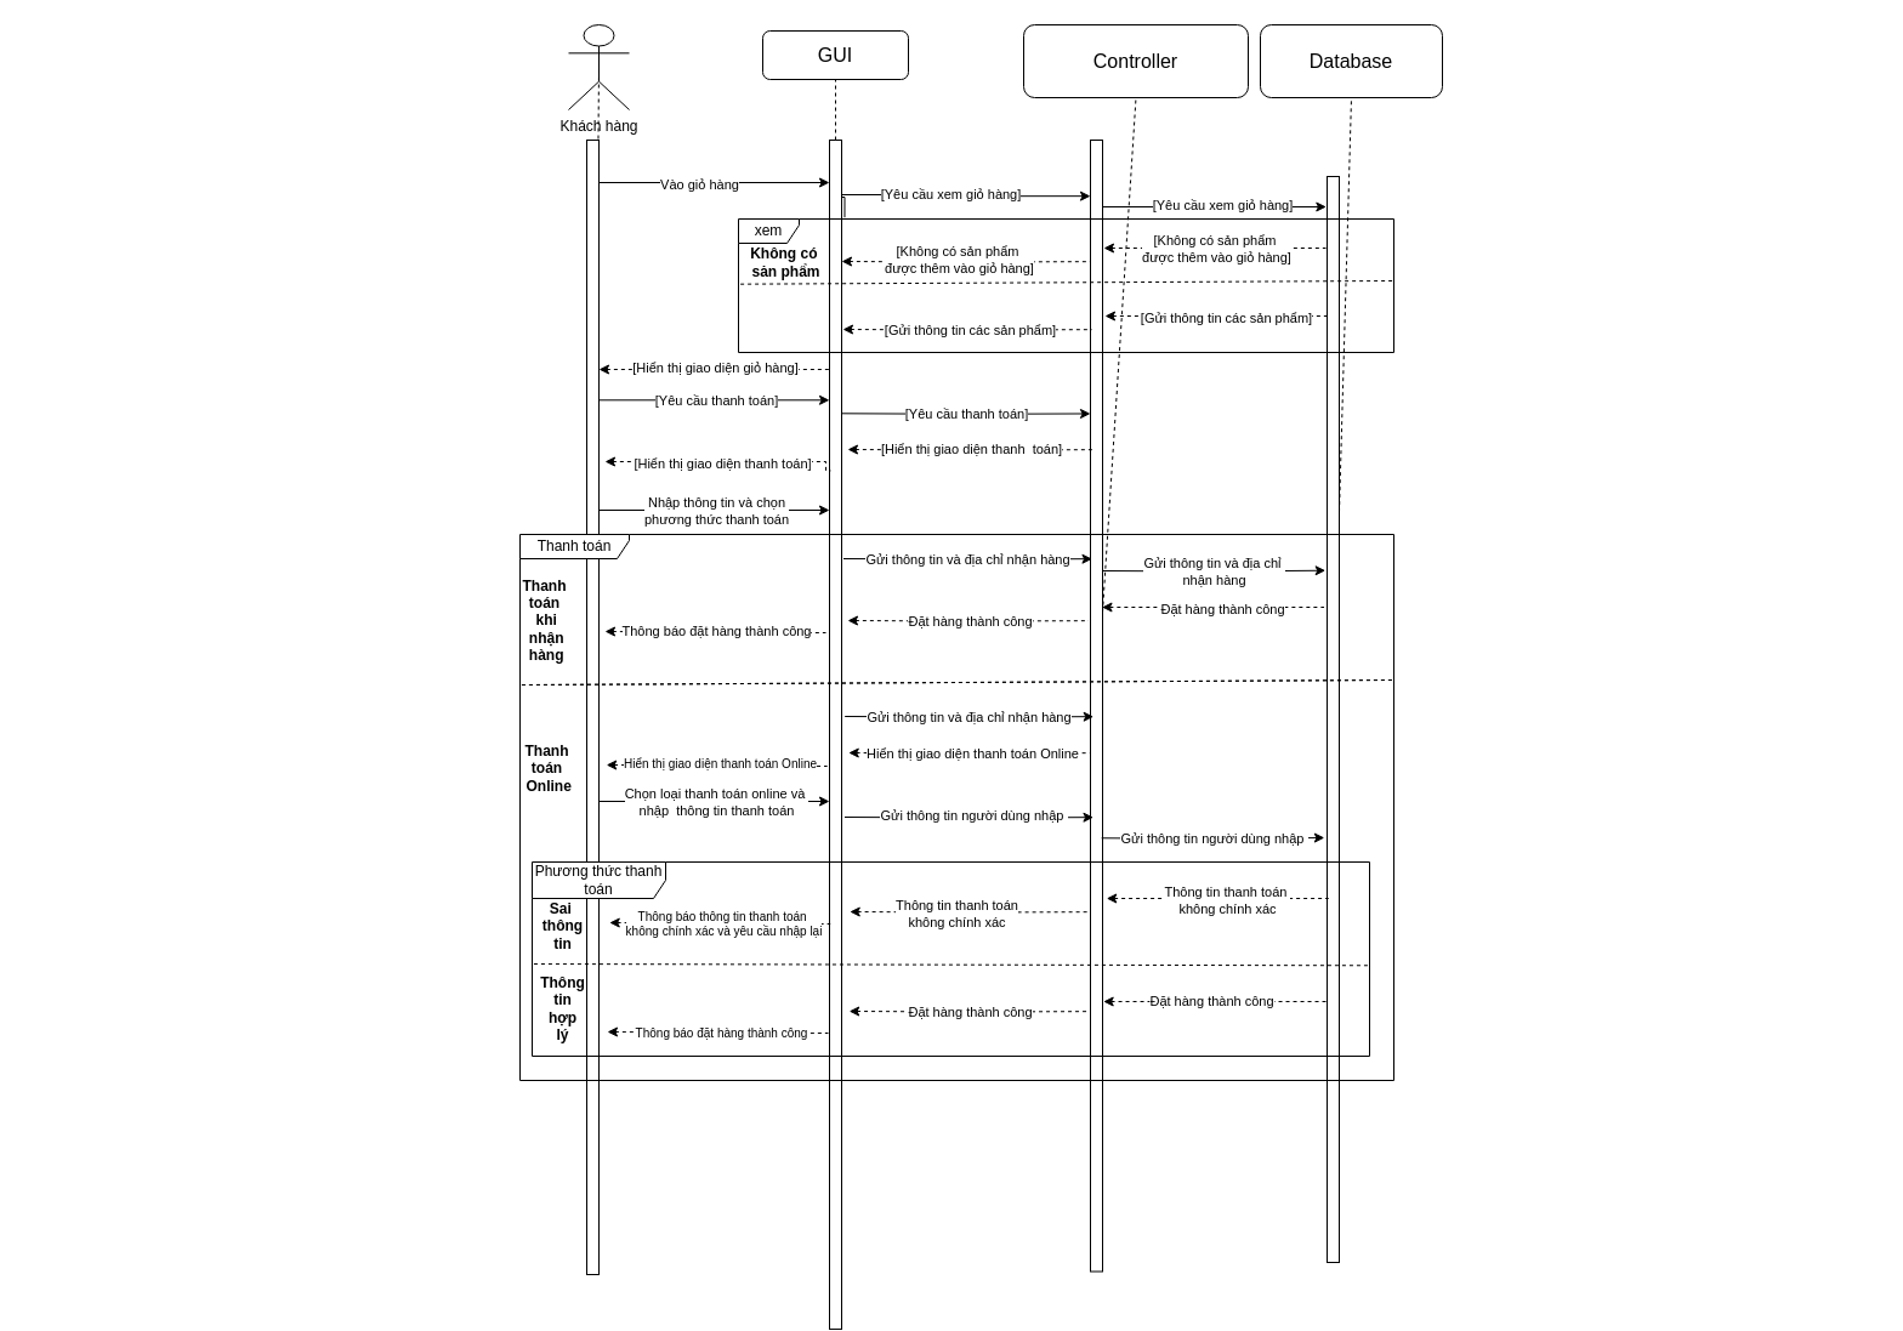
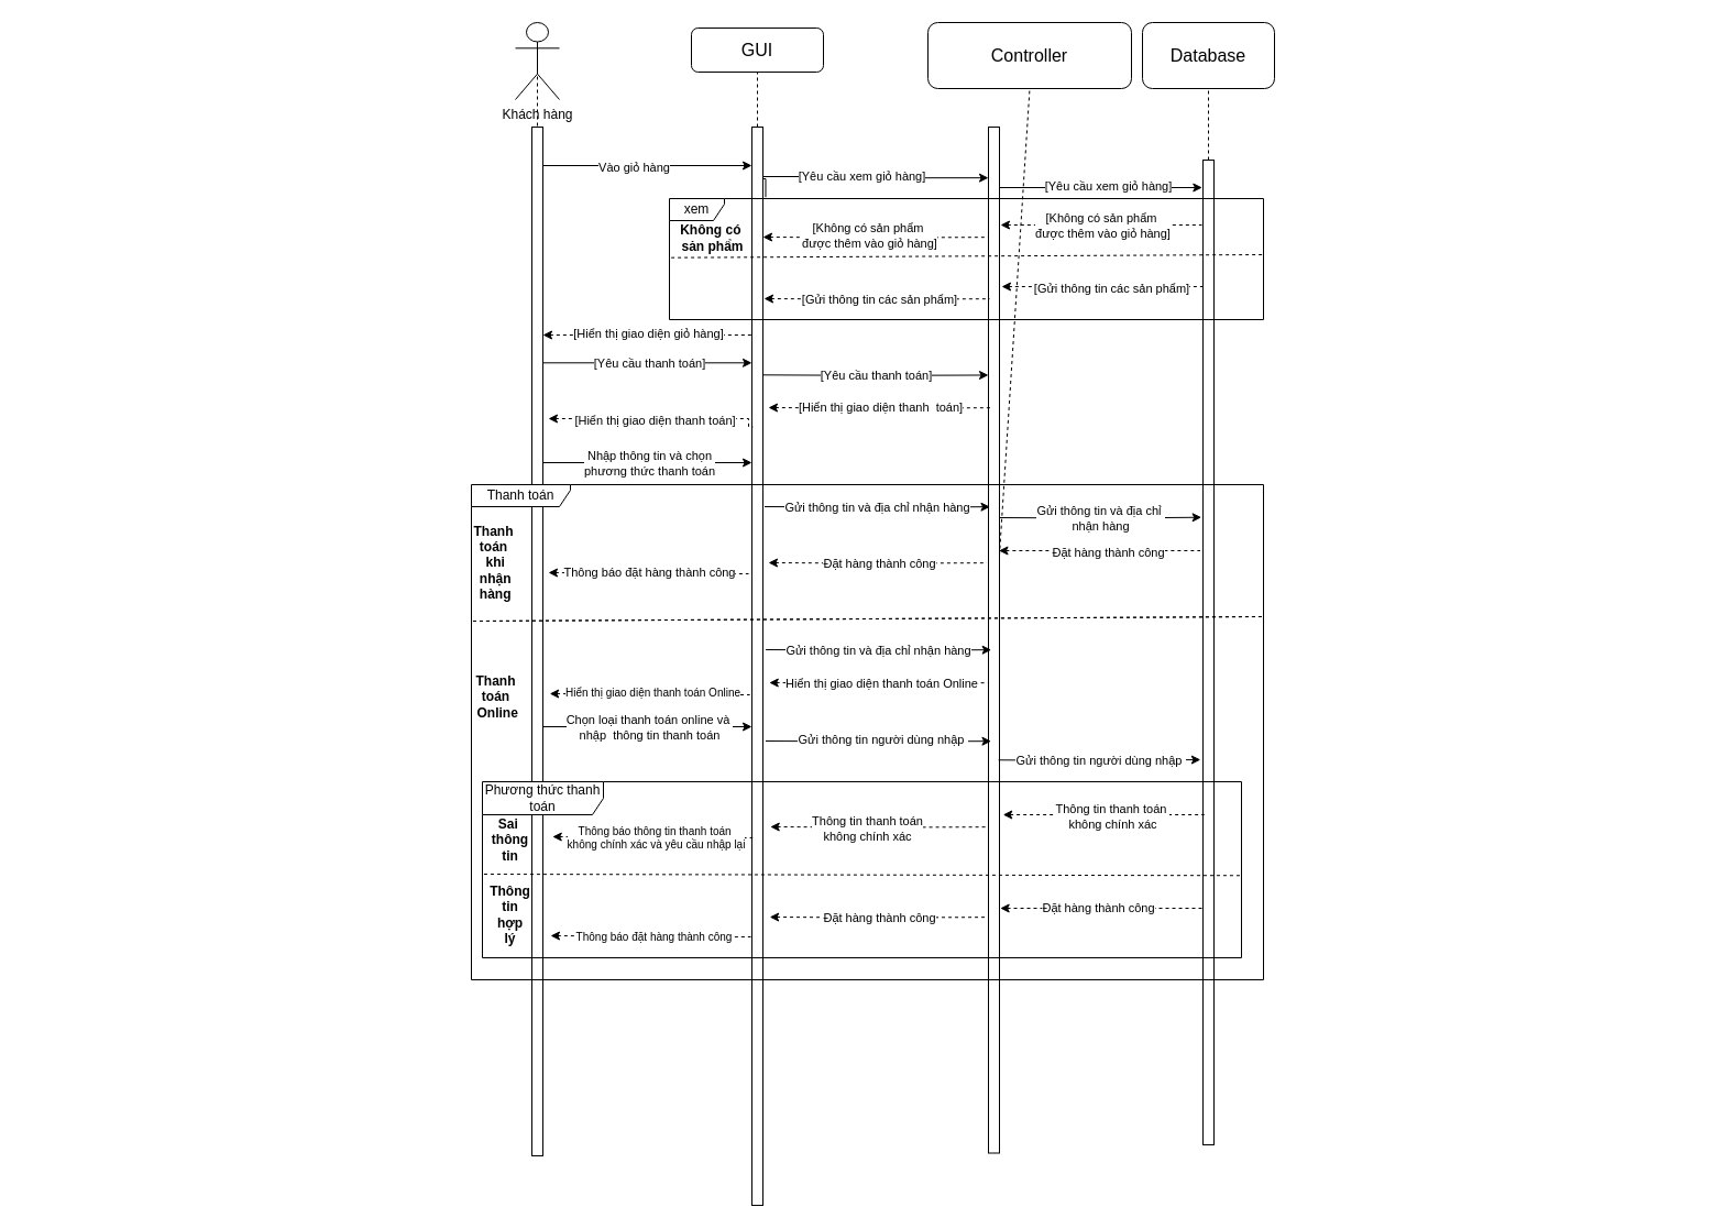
- <mxCell id="5" value="Database" style="rounded=1;whiteSpace=wrap;html=1;fontSize=16;" parent="1" vertex="1"><mxGeometry x="1038" y="20" width="150" height="60" as="geometry" /></mxCell>
+ <mxCell id="5" value="Database" style="rounded=1;whiteSpace=wrap;html=1;fontSize=16;" parent="1" vertex="1"><mxGeometry x="1038" y="20" width="120" height="60" as="geometry" /></mxCell>
- <mxCell id="2" value="Khách hàng" style="shape=umlActor;verticalLabelPosition=bottom;verticalAlign=top;html=1;outlineConnect=0;" parent="1" vertex="1"><mxGeometry x="468" y="20" width="50" height="70" as="geometry" /></mxCell>
+ <mxCell id="2" value="Khách hàng" style="shape=umlActor;verticalLabelPosition=bottom;verticalAlign=top;html=1;outlineConnect=0;" parent="1" vertex="1"><mxGeometry x="468" y="20" width="40" height="70" as="geometry" /></mxCell>
